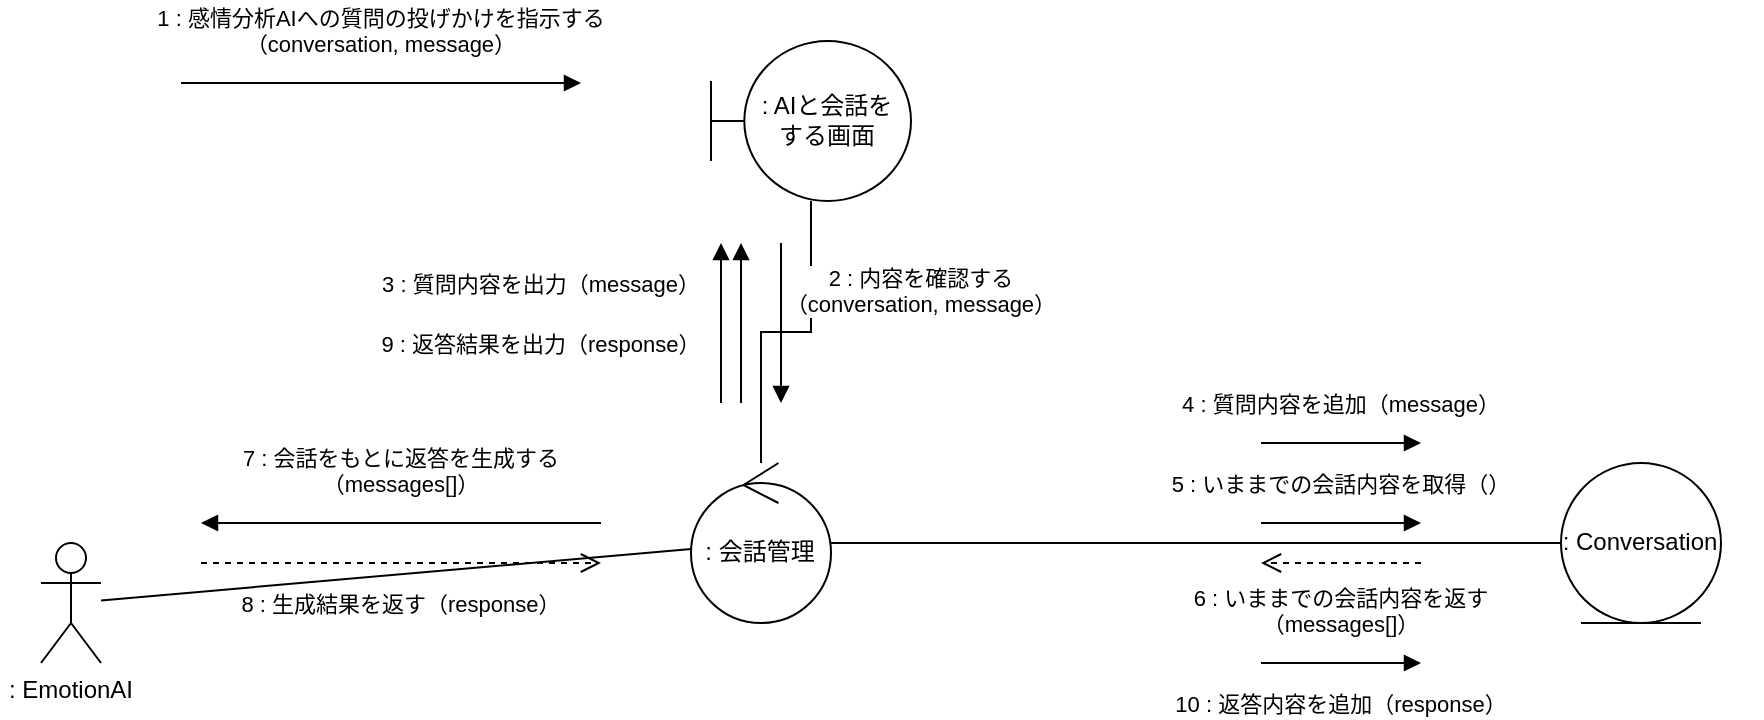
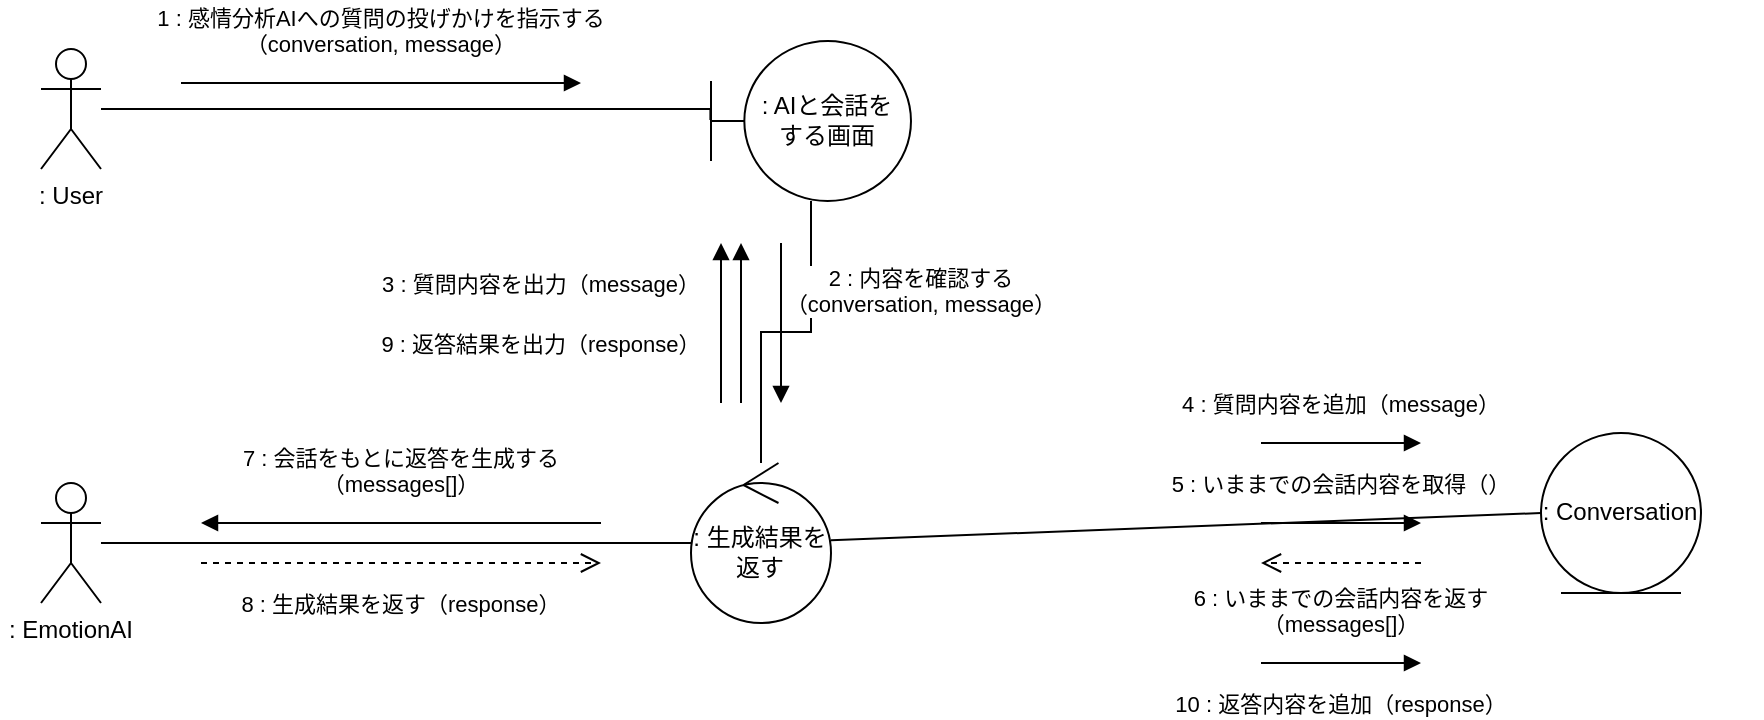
+ <mxCell id="3" value=": User" style="shape=umlActor;verticalLabelPosition=bottom;verticalAlign=top;html=1;outlineConnect=0;" parent="1" vertex="1"><mxGeometry x="20" y="24" width="30" height="60" as="geometry" /></mxCell>
+ <mxCell id="2" style="edgeStyle=orthogonalEdgeStyle;html=1;entryX=-0.003;entryY=0.494;entryDx=0;entryDy=0;entryPerimeter=0;rounded=0;endArrow=none;endFill=0;" parent="1" source="3" target="5" edge="1"><mxGeometry relative="1" as="geometry"><Array as="points"><mxPoint x="230" y="54" /><mxPoint x="230" y="54" /></Array></mxGeometry></mxCell>
- <mxCell id="11" value=": Conversation" style="ellipse;shape=umlEntity;whiteSpace=wrap;html=1;" vertex="1" parent="1"><mxGeometry x="780" y="231" width="80" height="80" as="geometry" /></mxCell>
+ <mxCell id="11" value=": Conversation" style="ellipse;shape=umlEntity;whiteSpace=wrap;html=1;" vertex="1" parent="1"><mxGeometry x="770" y="216" width="80" height="80" as="geometry" /></mxCell>
- <mxCell id="9" value=": 会話管理" style="ellipse;shape=umlControl;whiteSpace=wrap;html=1;" parent="1" vertex="1"><mxGeometry x="345" y="231" width="70" height="80" as="geometry" /></mxCell>
+ <mxCell id="9" value=": 生成結果を返す" style="ellipse;shape=umlControl;whiteSpace=wrap;html=1;" parent="1" vertex="1"><mxGeometry x="345" y="231" width="70" height="80" as="geometry" /></mxCell>
- <mxCell id="16" value=": EmotionAI" style="shape=umlActor;verticalLabelPosition=bottom;verticalAlign=top;html=1;" vertex="1" parent="1"><mxGeometry x="20" y="271" width="30" height="60" as="geometry" /></mxCell>
+ <mxCell id="16" value=": EmotionAI" style="shape=umlActor;verticalLabelPosition=bottom;verticalAlign=top;html=1;" vertex="1" parent="1"><mxGeometry x="20" y="241" width="30" height="60" as="geometry" /></mxCell>
